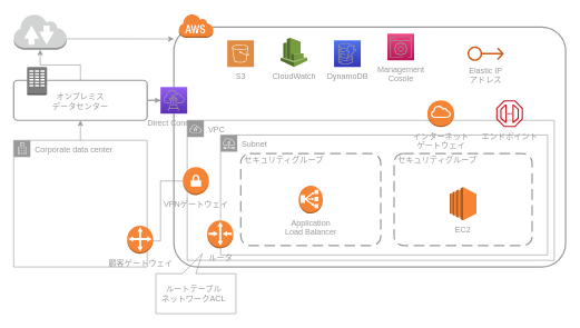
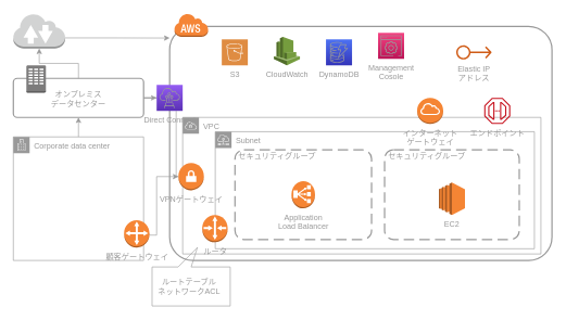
+ <mxCell id="15" style="edgeStyle=orthogonalEdgeStyle;rounded=0;orthogonalLoop=1;jettySize=auto;html=1;exitX=0.75;exitY=1;exitDx=0;exitDy=0;exitPerimeter=0;entryX=0;entryY=0.5;entryDx=0;entryDy=0;entryPerimeter=0;strokeColor=#999999;fontColor=#999999;" parent="1" source="16" target="19" edge="1"><mxGeometry relative="1" as="geometry"><Array as="points"><mxPoint x="270" y="271" /></Array></mxGeometry></mxCell>
